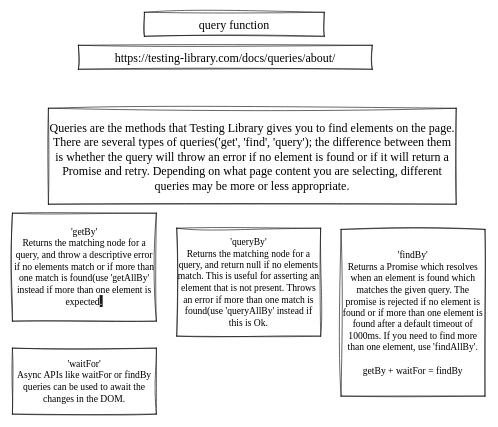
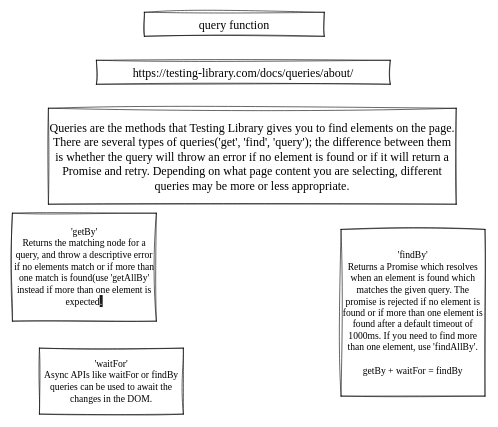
- <mxCell id="3" value="https://testing-library.com/docs/queries/about/" style="rounded=0;whiteSpace=wrap;html=1;sketch=1;hachureGap=4;jiggle=2;curveFitting=1;fontFamily=Architects Daughter;fontSource=https%3A%2F%2Ffonts.googleapis.com%2Fcss%3Ffamily%3DArchitects%2BDaughter;fontSize=20;" vertex="1" parent="1"><mxGeometry x="130" y="75" width="490" height="40" as="geometry" /></mxCell>
+ <mxCell id="3" value="https://testing-library.com/docs/queries/about/" style="rounded=0;whiteSpace=wrap;html=1;sketch=1;hachureGap=4;jiggle=2;curveFitting=1;fontFamily=Architects Daughter;fontSource=https%3A%2F%2Ffonts.googleapis.com%2Fcss%3Ffamily%3DArchitects%2BDaughter;fontSize=20;" vertex="1" parent="1"><mxGeometry x="160" y="100" width="490" height="40" as="geometry" /></mxCell>
- <mxCell id="6" value="'queryBy'&lt;br&gt;Returns the matching node for a query, and return null if no elements match. This is useful for asserting an element that is not present. Throws an error if more than one match is found(use 'queryAllBy' instead if this is Ok." style="rounded=0;whiteSpace=wrap;html=1;sketch=1;hachureGap=4;jiggle=2;curveFitting=1;fontFamily=Architects Daughter;fontSource=https%3A%2F%2Ffonts.googleapis.com%2Fcss%3Ffamily%3DArchitects%2BDaughter;fontSize=16;" vertex="1" parent="1"><mxGeometry x="294" y="380" width="240" height="180" as="geometry" /></mxCell>
- <mxCell id="8" value="'waitFor'&lt;br&gt;Async APIs like waitFor or findBy queries can be used to await the changes in the DOM." style="rounded=0;whiteSpace=wrap;html=1;sketch=1;hachureGap=4;jiggle=2;curveFitting=1;fontFamily=Architects Daughter;fontSource=https%3A%2F%2Ffonts.googleapis.com%2Fcss%3Ffamily%3DArchitects%2BDaughter;fontSize=16;align=center;" vertex="1" parent="1"><mxGeometry x="20" y="580" width="240" height="110" as="geometry" /></mxCell>
+ <mxCell id="8" value="'waitFor'&lt;br&gt;Async APIs like waitFor or findBy queries can be used to await the changes in the DOM." style="rounded=0;whiteSpace=wrap;html=1;sketch=1;hachureGap=4;jiggle=2;curveFitting=1;fontFamily=Architects Daughter;fontSource=https%3A%2F%2Ffonts.googleapis.com%2Fcss%3Ffamily%3DArchitects%2BDaughter;fontSize=16;align=center;" vertex="1" parent="1"><mxGeometry x="65" y="580" width="240" height="110" as="geometry" /></mxCell>
